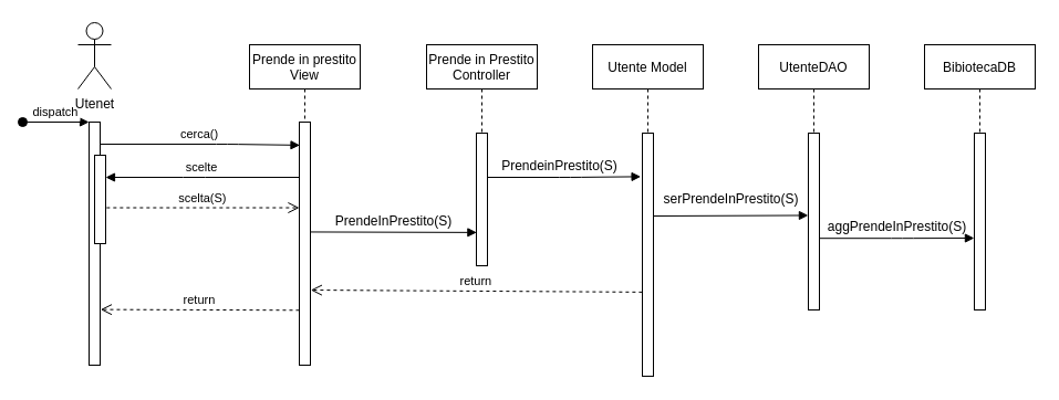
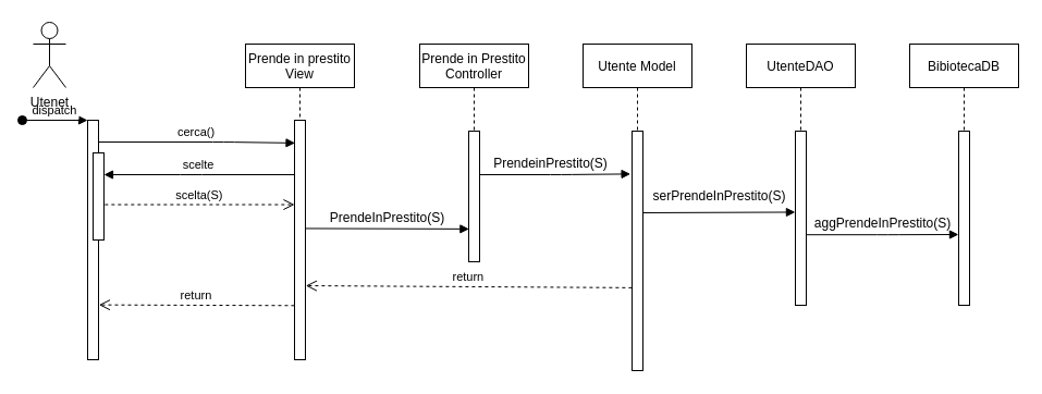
- <mxCell id="9" value="Utenet" style="shape=umlActor;verticalLabelPosition=bottom;verticalAlign=top;html=1;outlineConnect=0;" parent="1" vertex="1"><mxGeometry x="70" y="20" width="30" height="60" as="geometry" /></mxCell>
+ <mxCell id="9" value="Utenet" style="shape=umlActor;verticalLabelPosition=bottom;verticalAlign=top;html=1;outlineConnect=0;" parent="1" vertex="1"><mxGeometry x="30" y="20" width="30" height="60" as="geometry" /></mxCell>
